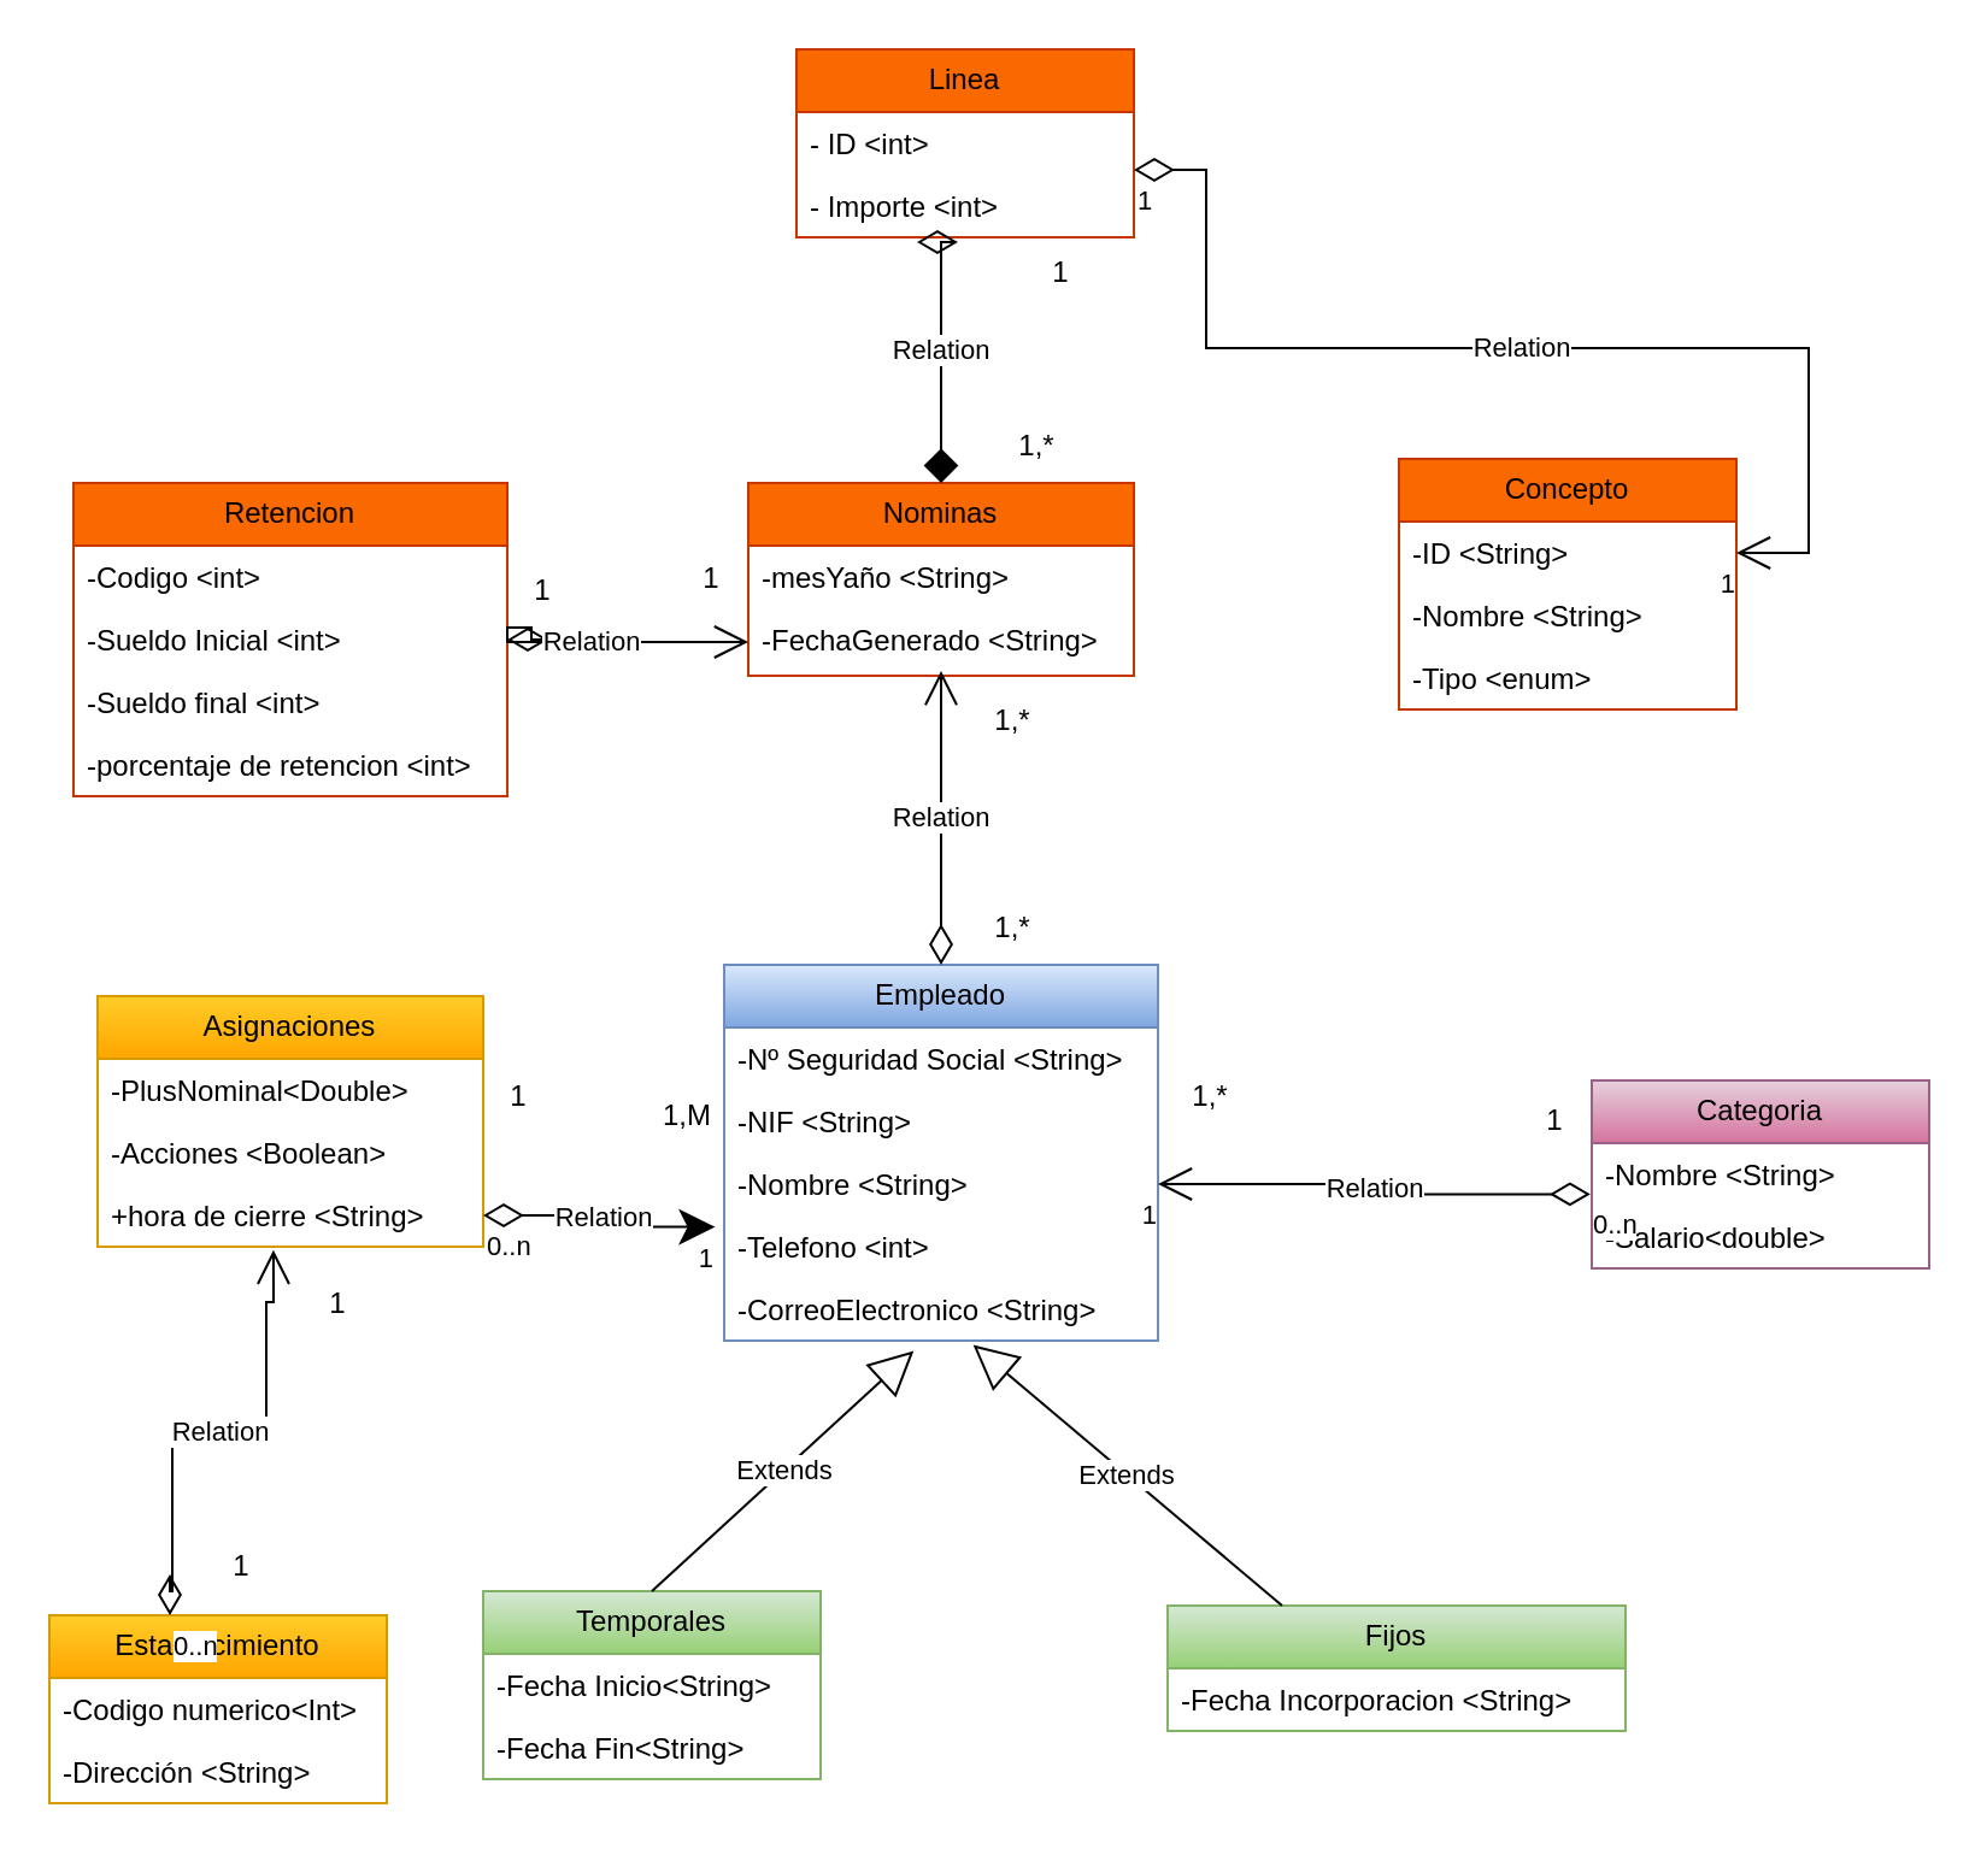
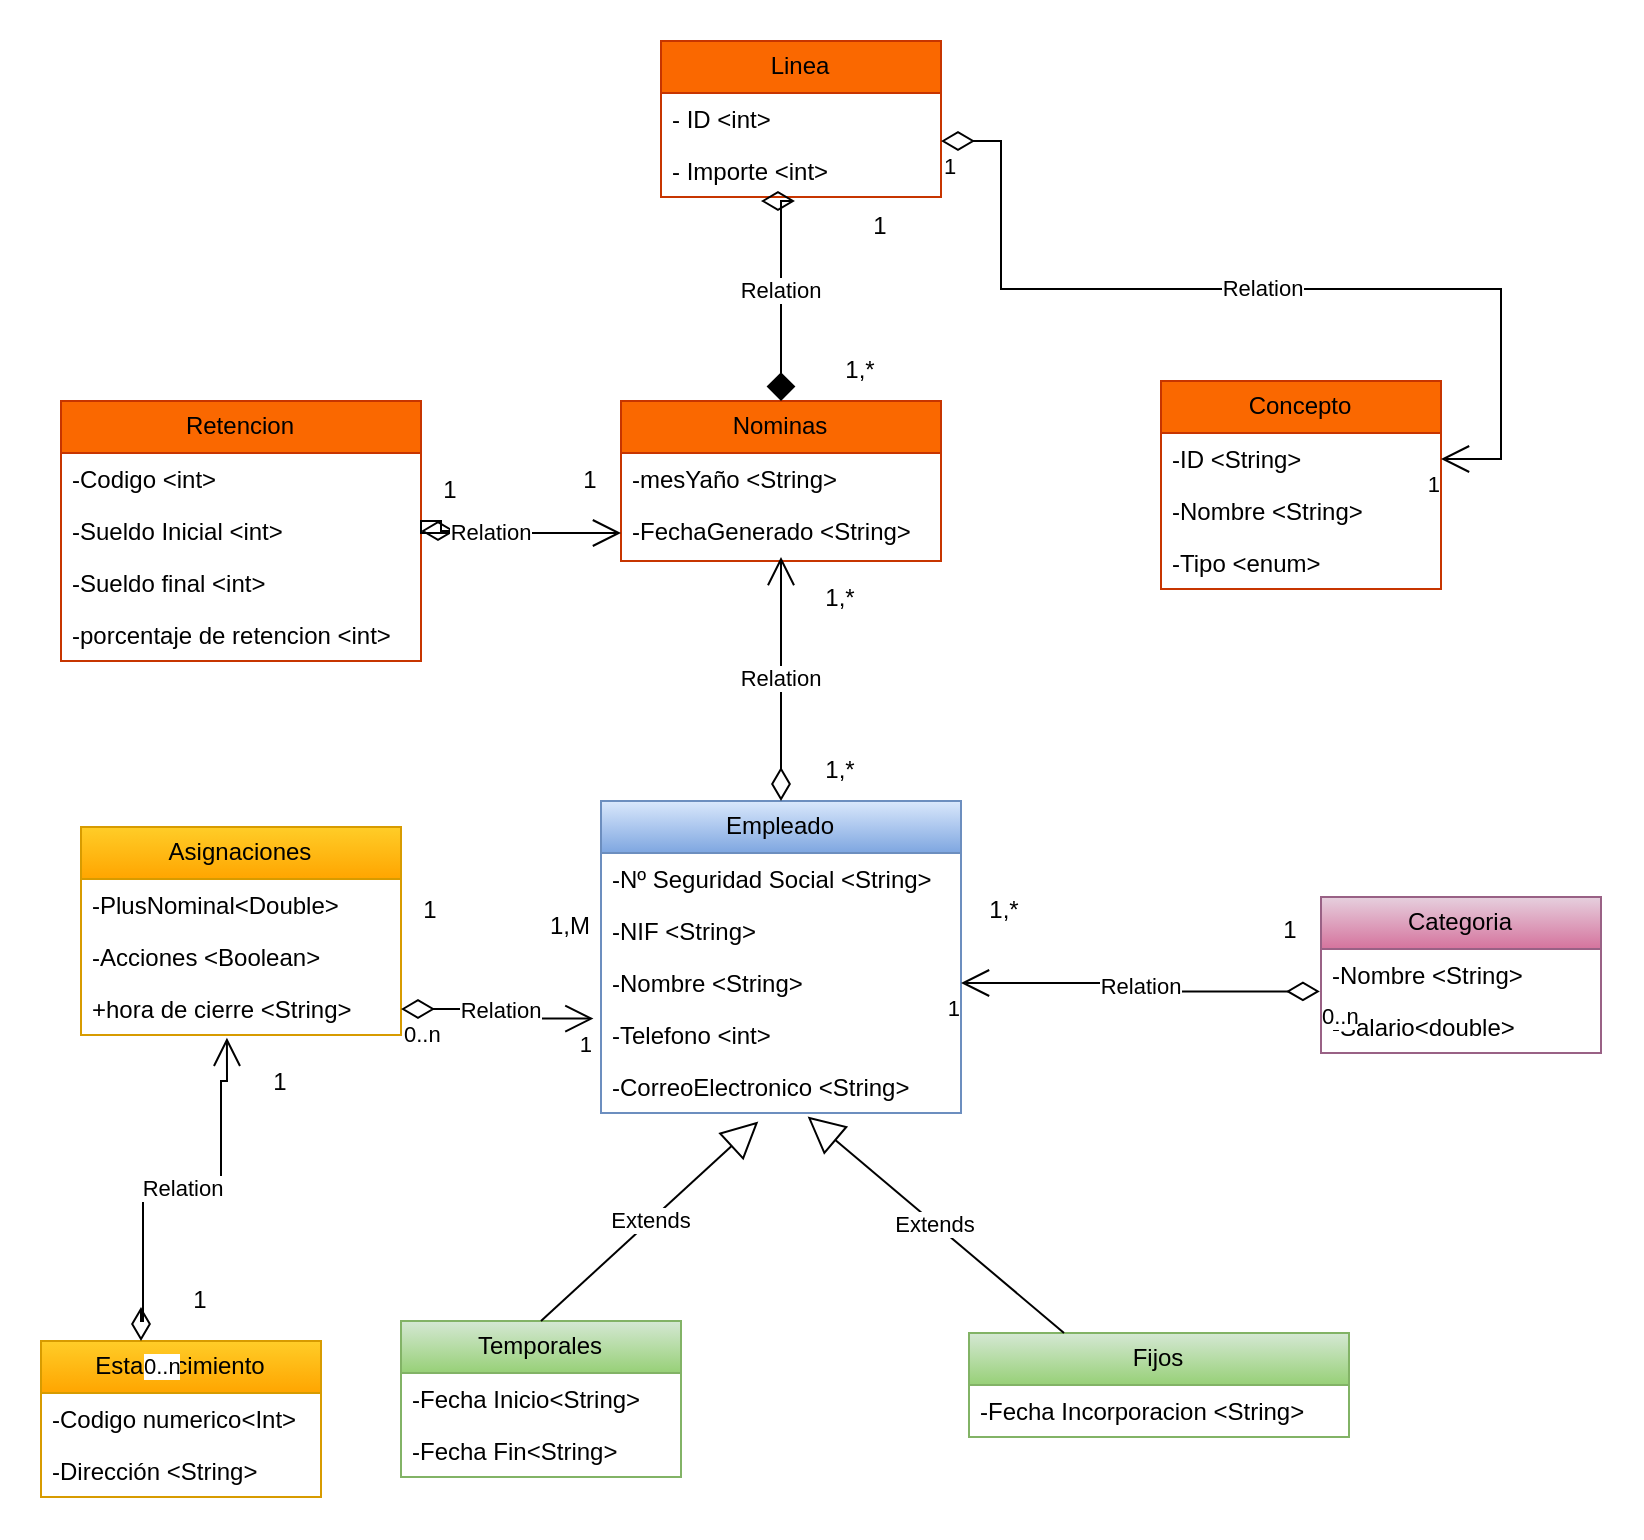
- <mxCell id="57" value="Relation" style="endArrow=classic;html=1;endSize=12;startArrow=diamondThin;startSize=14;startFill=0;edgeStyle=orthogonalEdgeStyle;rounded=0;exitX=1;exitY=0.5;exitDx=0;exitDy=0;entryX=-0.021;entryY=0.185;entryDx=0;entryDy=0;entryPerimeter=0;" edge="1" parent="1" source="19" target="6"><mxGeometry relative="1" as="geometry"><mxPoint x="140" y="570" as="sourcePoint" /><mxPoint x="250" y="570" as="targetPoint" /></mxGeometry></mxCell>
+ <mxCell id="57" value="Relation" style="endArrow=open;html=1;endSize=12;startArrow=diamondThin;startSize=14;startFill=0;edgeStyle=orthogonalEdgeStyle;rounded=0;exitX=1;exitY=0.5;exitDx=0;exitDy=0;entryX=-0.021;entryY=0.185;entryDx=0;entryDy=0;entryPerimeter=0;" edge="1" parent="1" source="19" target="6"><mxGeometry relative="1" as="geometry"><mxPoint x="140" y="570" as="sourcePoint" /><mxPoint x="250" y="570" as="targetPoint" /></mxGeometry></mxCell>
